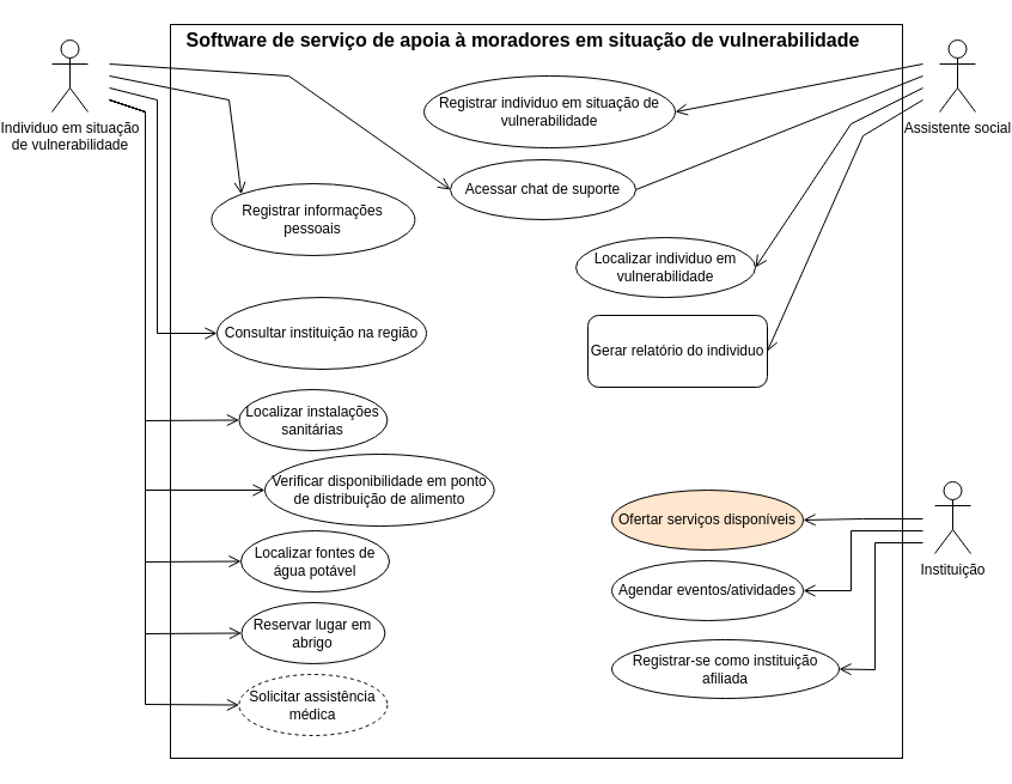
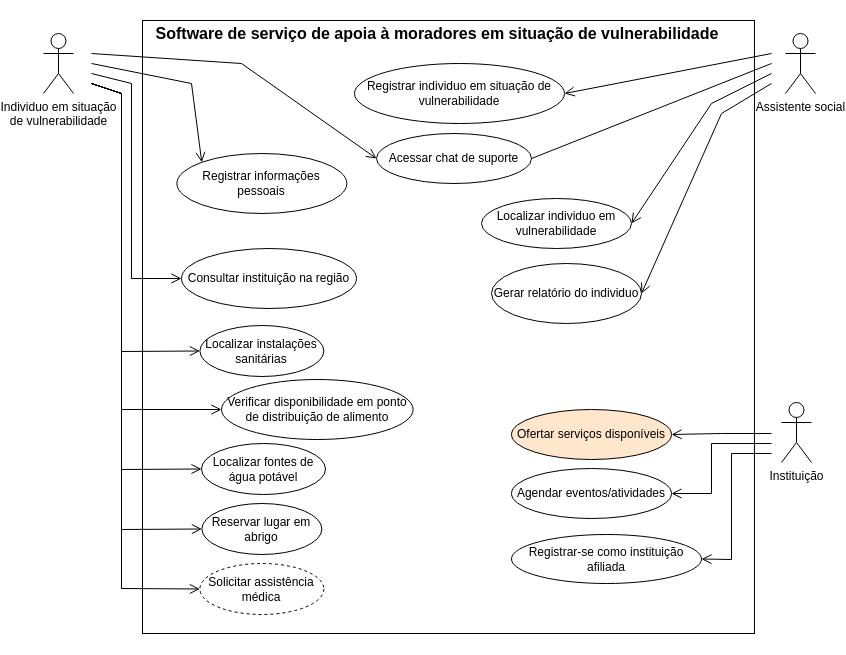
- <mxCell id="32" value="Gerar relatório do individuo" style="whiteSpace=wrap;html=1;rounded=1;" vertex="1" parent="1"><mxGeometry x="468" y="263" width="150" height="60" as="geometry" /></mxCell>
+ <mxCell id="32" value="Gerar relatório do individuo" style="ellipse;whiteSpace=wrap;html=1;" vertex="1" parent="1"><mxGeometry x="468" y="263" width="150" height="60" as="geometry" /></mxCell>
